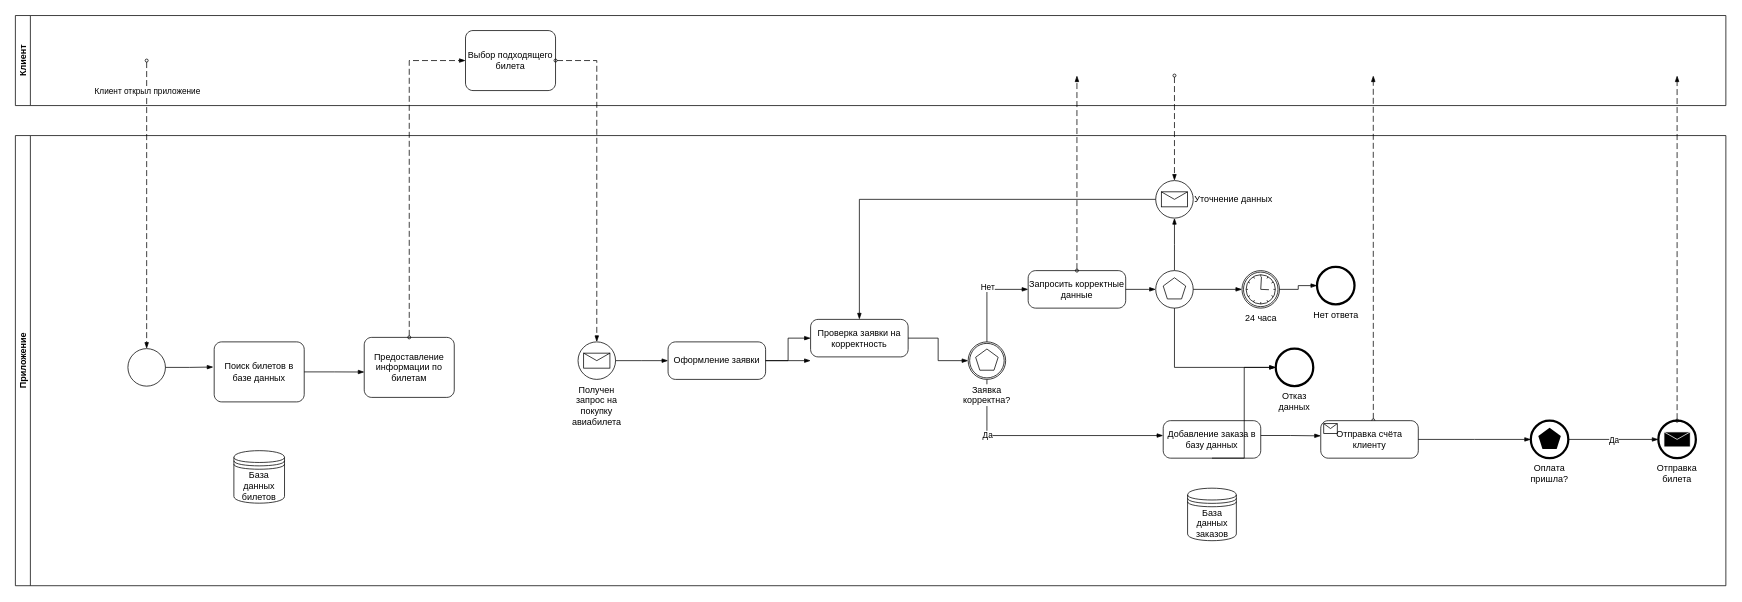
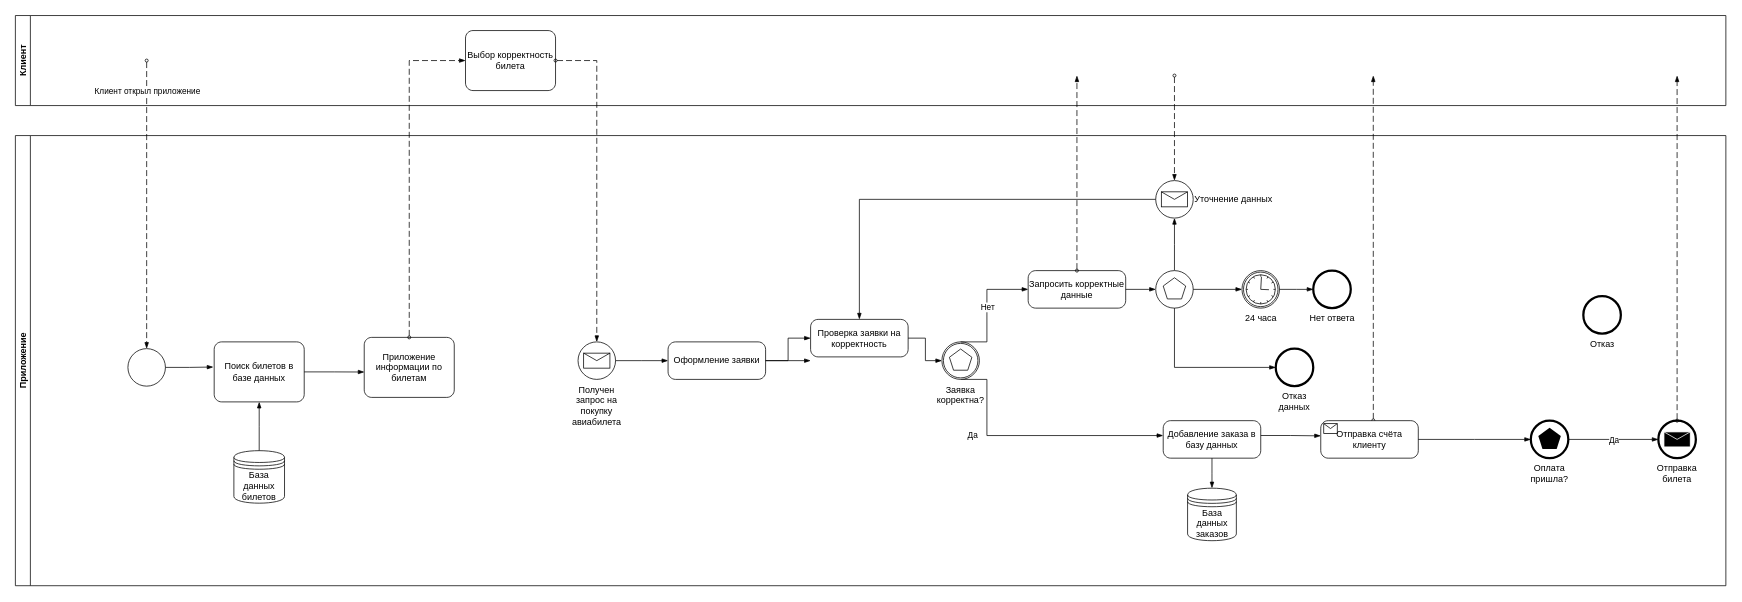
- <mxCell id="4" value="Выбор подходящего билета" style="points=[[0.25,0,0],[0.5,0,0],[0.75,0,0],[1,0.25,0],[1,0.5,0],[1,0.75,0],[0.75,1,0],[0.5,1,0],[0.25,1,0],[0,0.75,0],[0,0.5,0],[0,0.25,0]];shape=mxgraph.bpmn.task;whiteSpace=wrap;rectStyle=rounded;size=10;html=1;container=1;expand=0;collapsible=0;taskMarker=abstract;" vertex="1" parent="2"><mxGeometry x="600" y="20" width="120" height="80" as="geometry" /></mxCell>
+ <mxCell id="4" value="Выбор корректность билета" style="points=[[0.25,0,0],[0.5,0,0],[0.75,0,0],[1,0.25,0],[1,0.5,0],[1,0.75,0],[0.75,1,0],[0.5,1,0],[0.25,1,0],[0,0.75,0],[0,0.5,0],[0,0.25,0]];shape=mxgraph.bpmn.task;whiteSpace=wrap;rectStyle=rounded;size=10;html=1;container=1;expand=0;collapsible=0;taskMarker=abstract;" vertex="1" parent="2"><mxGeometry x="600" y="20" width="120" height="80" as="geometry" /></mxCell>
- <mxCell id="39" value="Нет ответа" style="points=[[0.145,0.145,0],[0.5,0,0],[0.855,0.145,0],[1,0.5,0],[0.855,0.855,0],[0.5,1,0],[0.145,0.855,0],[0,0.5,0]];shape=mxgraph.bpmn.event;html=1;verticalLabelPosition=bottom;labelBackgroundColor=#ffffff;verticalAlign=top;align=center;perimeter=ellipsePerimeter;outlineConnect=0;aspect=fixed;outline=end;symbol=terminate2;" vertex="1" parent="7"><mxGeometry x="1735" y="175" width="50" height="50" as="geometry" /></mxCell>
+ <mxCell id="39" value="Нет ответа" style="points=[[0.145,0.145,0],[0.5,0,0],[0.855,0.145,0],[1,0.5,0],[0.855,0.855,0],[0.5,1,0],[0.145,0.855,0],[0,0.5,0]];shape=mxgraph.bpmn.event;html=1;verticalLabelPosition=bottom;labelBackgroundColor=#ffffff;verticalAlign=top;align=center;perimeter=ellipsePerimeter;outlineConnect=0;aspect=fixed;outline=end;symbol=terminate2;" vertex="1" parent="7"><mxGeometry x="1730" y="180" width="50" height="50" as="geometry" /></mxCell>
+ <mxCell id="28" value="Отказ" style="points=[[0.145,0.145,0],[0.5,0,0],[0.855,0.145,0],[1,0.5,0],[0.855,0.855,0],[0.5,1,0],[0.145,0.855,0],[0,0.5,0]];shape=mxgraph.bpmn.event;html=1;verticalLabelPosition=bottom;labelBackgroundColor=#ffffff;verticalAlign=top;align=center;perimeter=ellipsePerimeter;outlineConnect=0;aspect=fixed;outline=end;symbol=terminate2;" vertex="1" parent="7"><mxGeometry x="2090" y="214" width="50" height="50" as="geometry" /></mxCell>
- <mxCell id="16" value="Заявка корректна?" style="points=[[0.145,0.145,0],[0.5,0,0],[0.855,0.145,0],[1,0.5,0],[0.855,0.855,0],[0.5,1,0],[0.145,0.855,0],[0,0.5,0]];shape=mxgraph.bpmn.event;html=1;verticalLabelPosition=bottom;labelBackgroundColor=#ffffff;verticalAlign=top;align=center;perimeter=ellipsePerimeter;outlineConnect=0;aspect=fixed;outline=boundInt;symbol=multiple;whiteSpace=wrap;" vertex="1" parent="7"><mxGeometry x="1270" y="275" width="50" height="50" as="geometry" /></mxCell>
+ <mxCell id="16" value="Заявка корректна?" style="points=[[0.145,0.145,0],[0.5,0,0],[0.855,0.145,0],[1,0.5,0],[0.855,0.855,0],[0.5,1,0],[0.145,0.855,0],[0,0.5,0]];shape=mxgraph.bpmn.event;html=1;verticalLabelPosition=bottom;labelBackgroundColor=#ffffff;verticalAlign=top;align=center;perimeter=ellipsePerimeter;outlineConnect=0;aspect=fixed;outline=boundInt;symbol=multiple;whiteSpace=wrap;" vertex="1" parent="7"><mxGeometry x="1235" y="275" width="50" height="50" as="geometry" /></mxCell>
- <mxCell id="46" value="Предоставление информации по билетам" style="points=[[0.25,0,0],[0.5,0,0],[0.75,0,0],[1,0.25,0],[1,0.5,0],[1,0.75,0],[0.75,1,0],[0.5,1,0],[0.25,1,0],[0,0.75,0],[0,0.5,0],[0,0.25,0]];shape=mxgraph.bpmn.task;whiteSpace=wrap;rectStyle=rounded;size=10;html=1;container=1;expand=0;collapsible=0;taskMarker=abstract;" vertex="1" parent="7"><mxGeometry x="465" y="269" width="120" height="80" as="geometry" /></mxCell>
+ <mxCell id="46" value="Приложение информации по билетам" style="points=[[0.25,0,0],[0.5,0,0],[0.75,0,0],[1,0.25,0],[1,0.5,0],[1,0.75,0],[0.75,1,0],[0.5,1,0],[0.25,1,0],[0,0.75,0],[0,0.5,0],[0,0.25,0]];shape=mxgraph.bpmn.task;whiteSpace=wrap;rectStyle=rounded;size=10;html=1;container=1;expand=0;collapsible=0;taskMarker=abstract;" vertex="1" parent="7"><mxGeometry x="465" y="269" width="120" height="80" as="geometry" /></mxCell>
- <mxCell id="22" value="" style="edgeStyle=elbowEdgeStyle;fontSize=12;html=1;endArrow=blockThin;endFill=1;rounded=0;exitX=0.5;exitY=1;exitDx=0;exitDy=0;exitPerimeter=0;" edge="1" parent="7" source="20" target="41"><mxGeometry width="160" relative="1" as="geometry"><mxPoint x="1360" y="490" as="sourcePoint" /><mxPoint x="1595" y="460" as="targetPoint" /></mxGeometry></mxCell>
+ <mxCell id="22" value="" style="edgeStyle=elbowEdgeStyle;fontSize=12;html=1;endArrow=blockThin;endFill=1;rounded=0;exitX=0.5;exitY=1;exitDx=0;exitDy=0;exitPerimeter=0;entryX=0.5;entryY=0;entryDx=0;entryDy=0;" edge="1" parent="7" source="20" target="21"><mxGeometry width="160" relative="1" as="geometry"><mxPoint x="1360" y="490" as="sourcePoint" /><mxPoint x="1595" y="460" as="targetPoint" /></mxGeometry></mxCell>
+ <mxCell id="49" value="" style="edgeStyle=elbowEdgeStyle;fontSize=12;html=1;endArrow=blockThin;endFill=1;rounded=0;exitX=0.5;exitY=0;exitDx=0;exitDy=0;entryX=0.5;entryY=1;entryDx=0;entryDy=0;entryPerimeter=0;" edge="1" parent="7" source="47" target="48"><mxGeometry width="160" relative="1" as="geometry"><mxPoint x="358.75" y="404.58" as="sourcePoint" /><mxPoint x="518.75" y="404.58" as="targetPoint" /></mxGeometry></mxCell>
